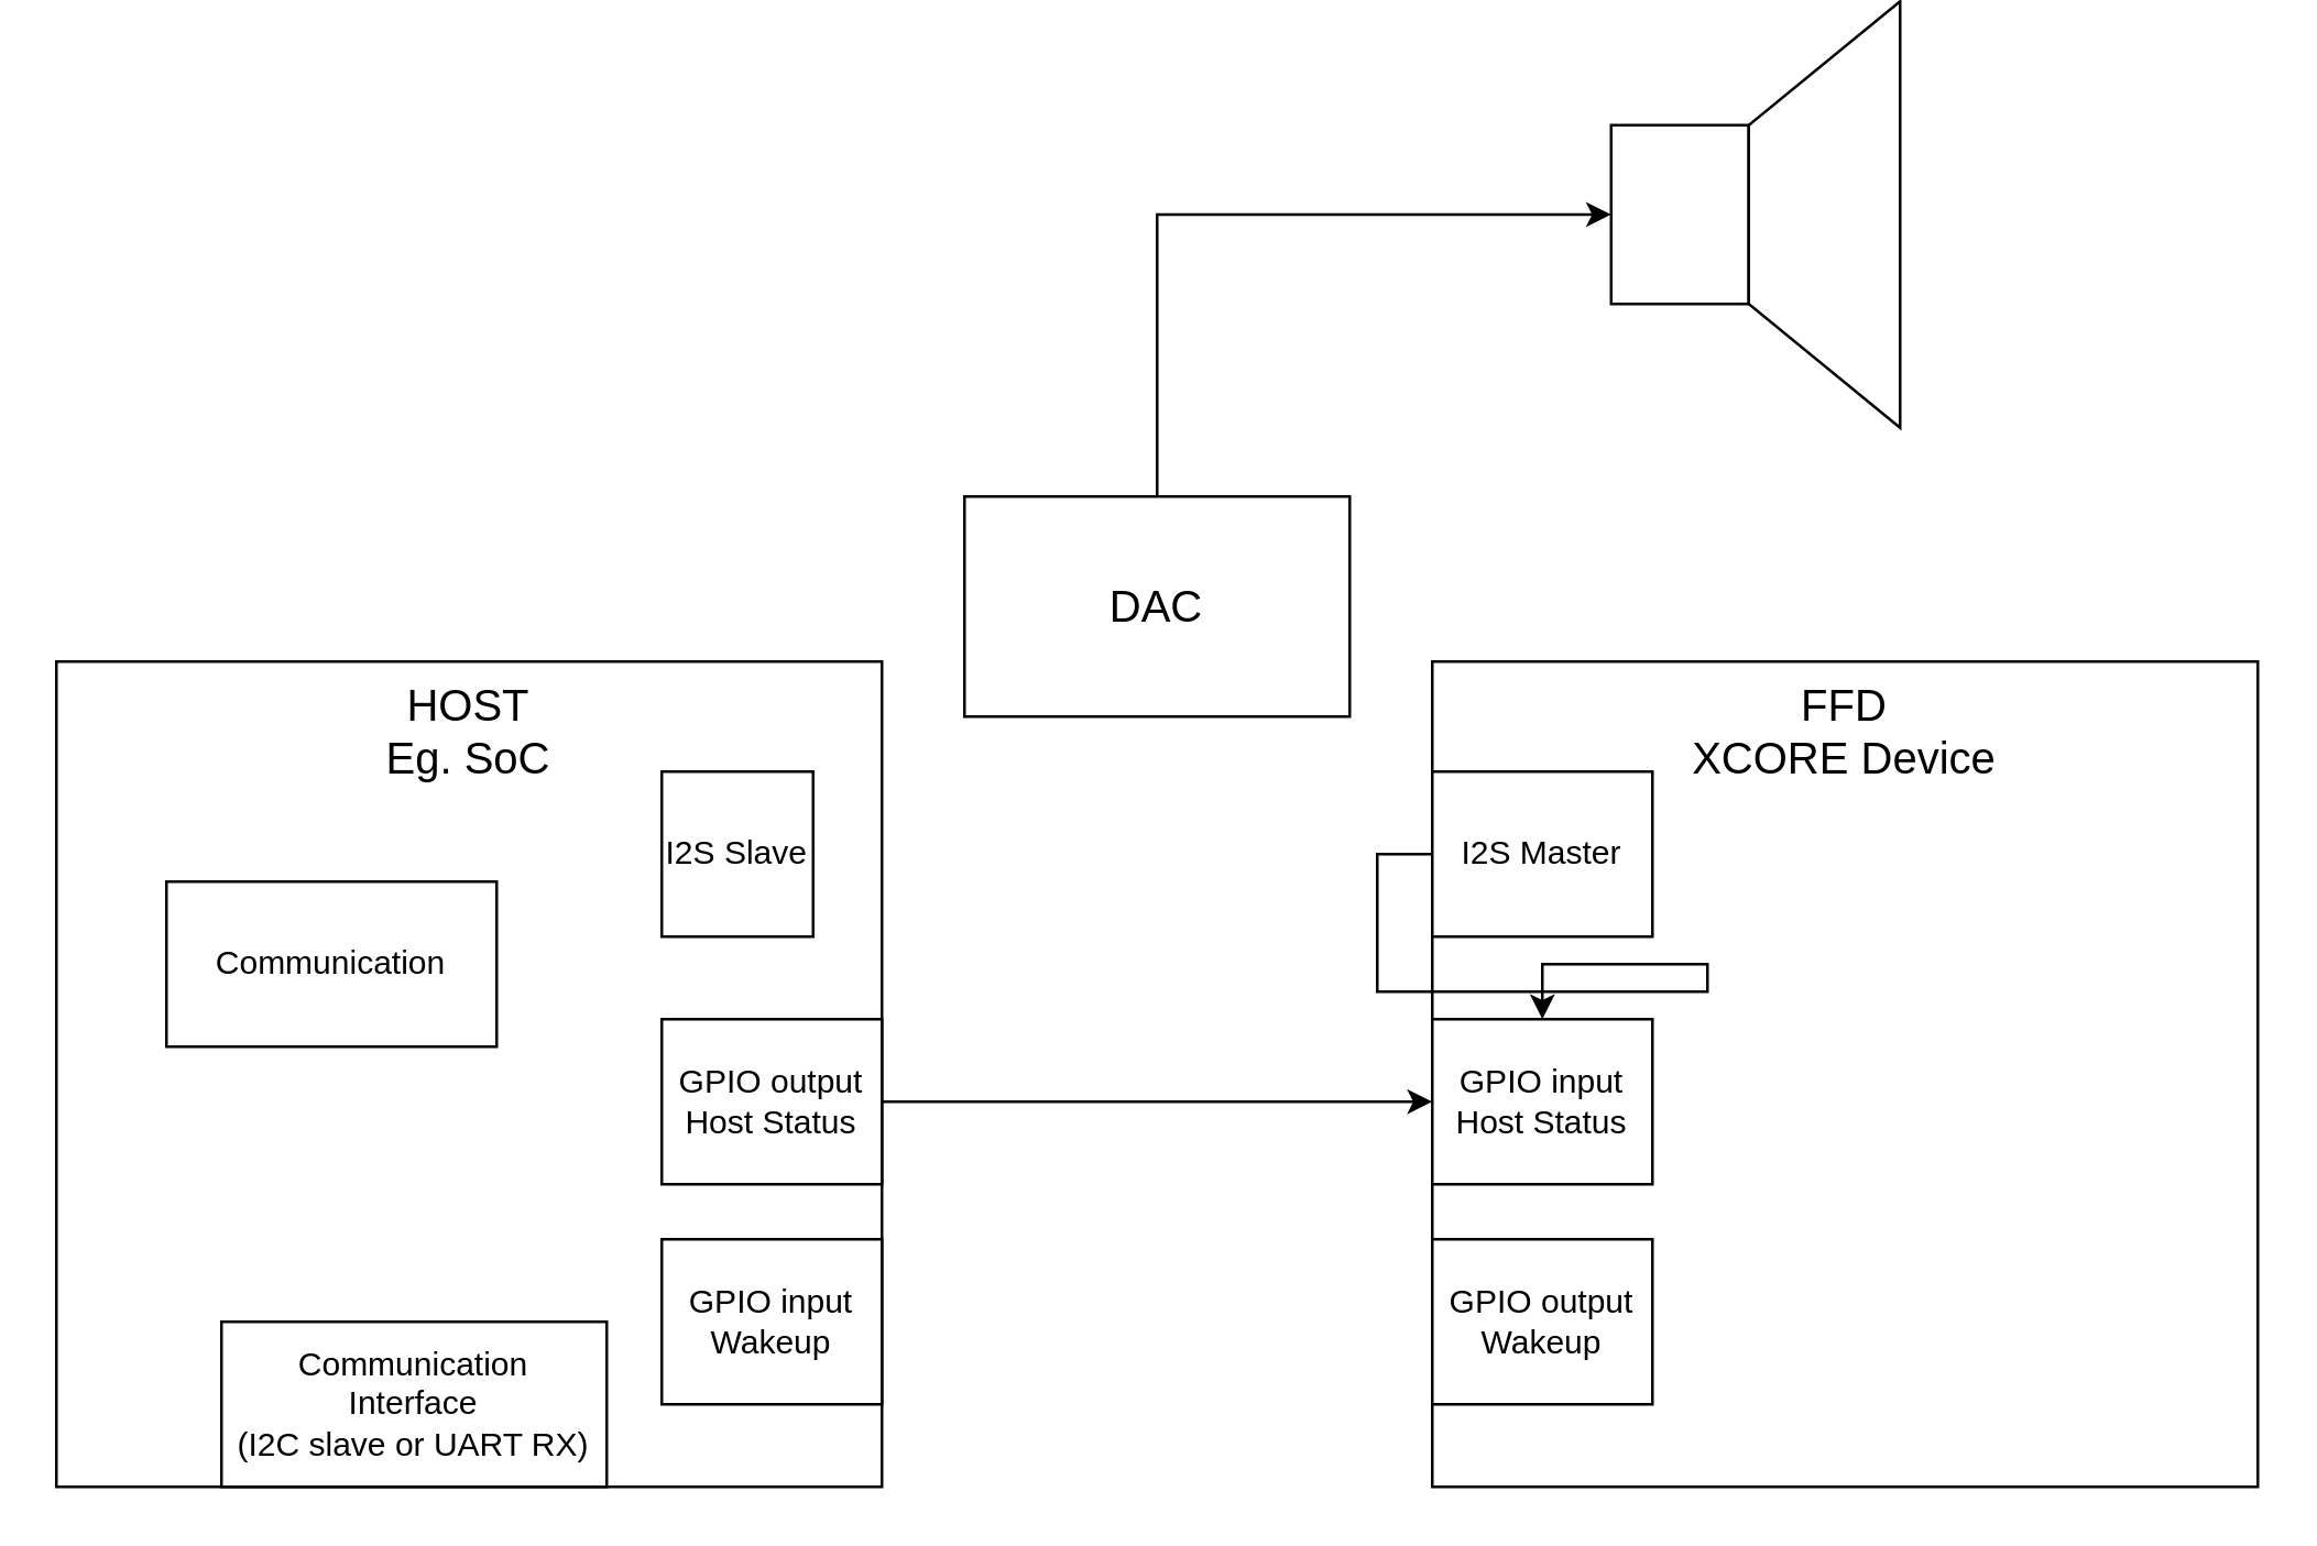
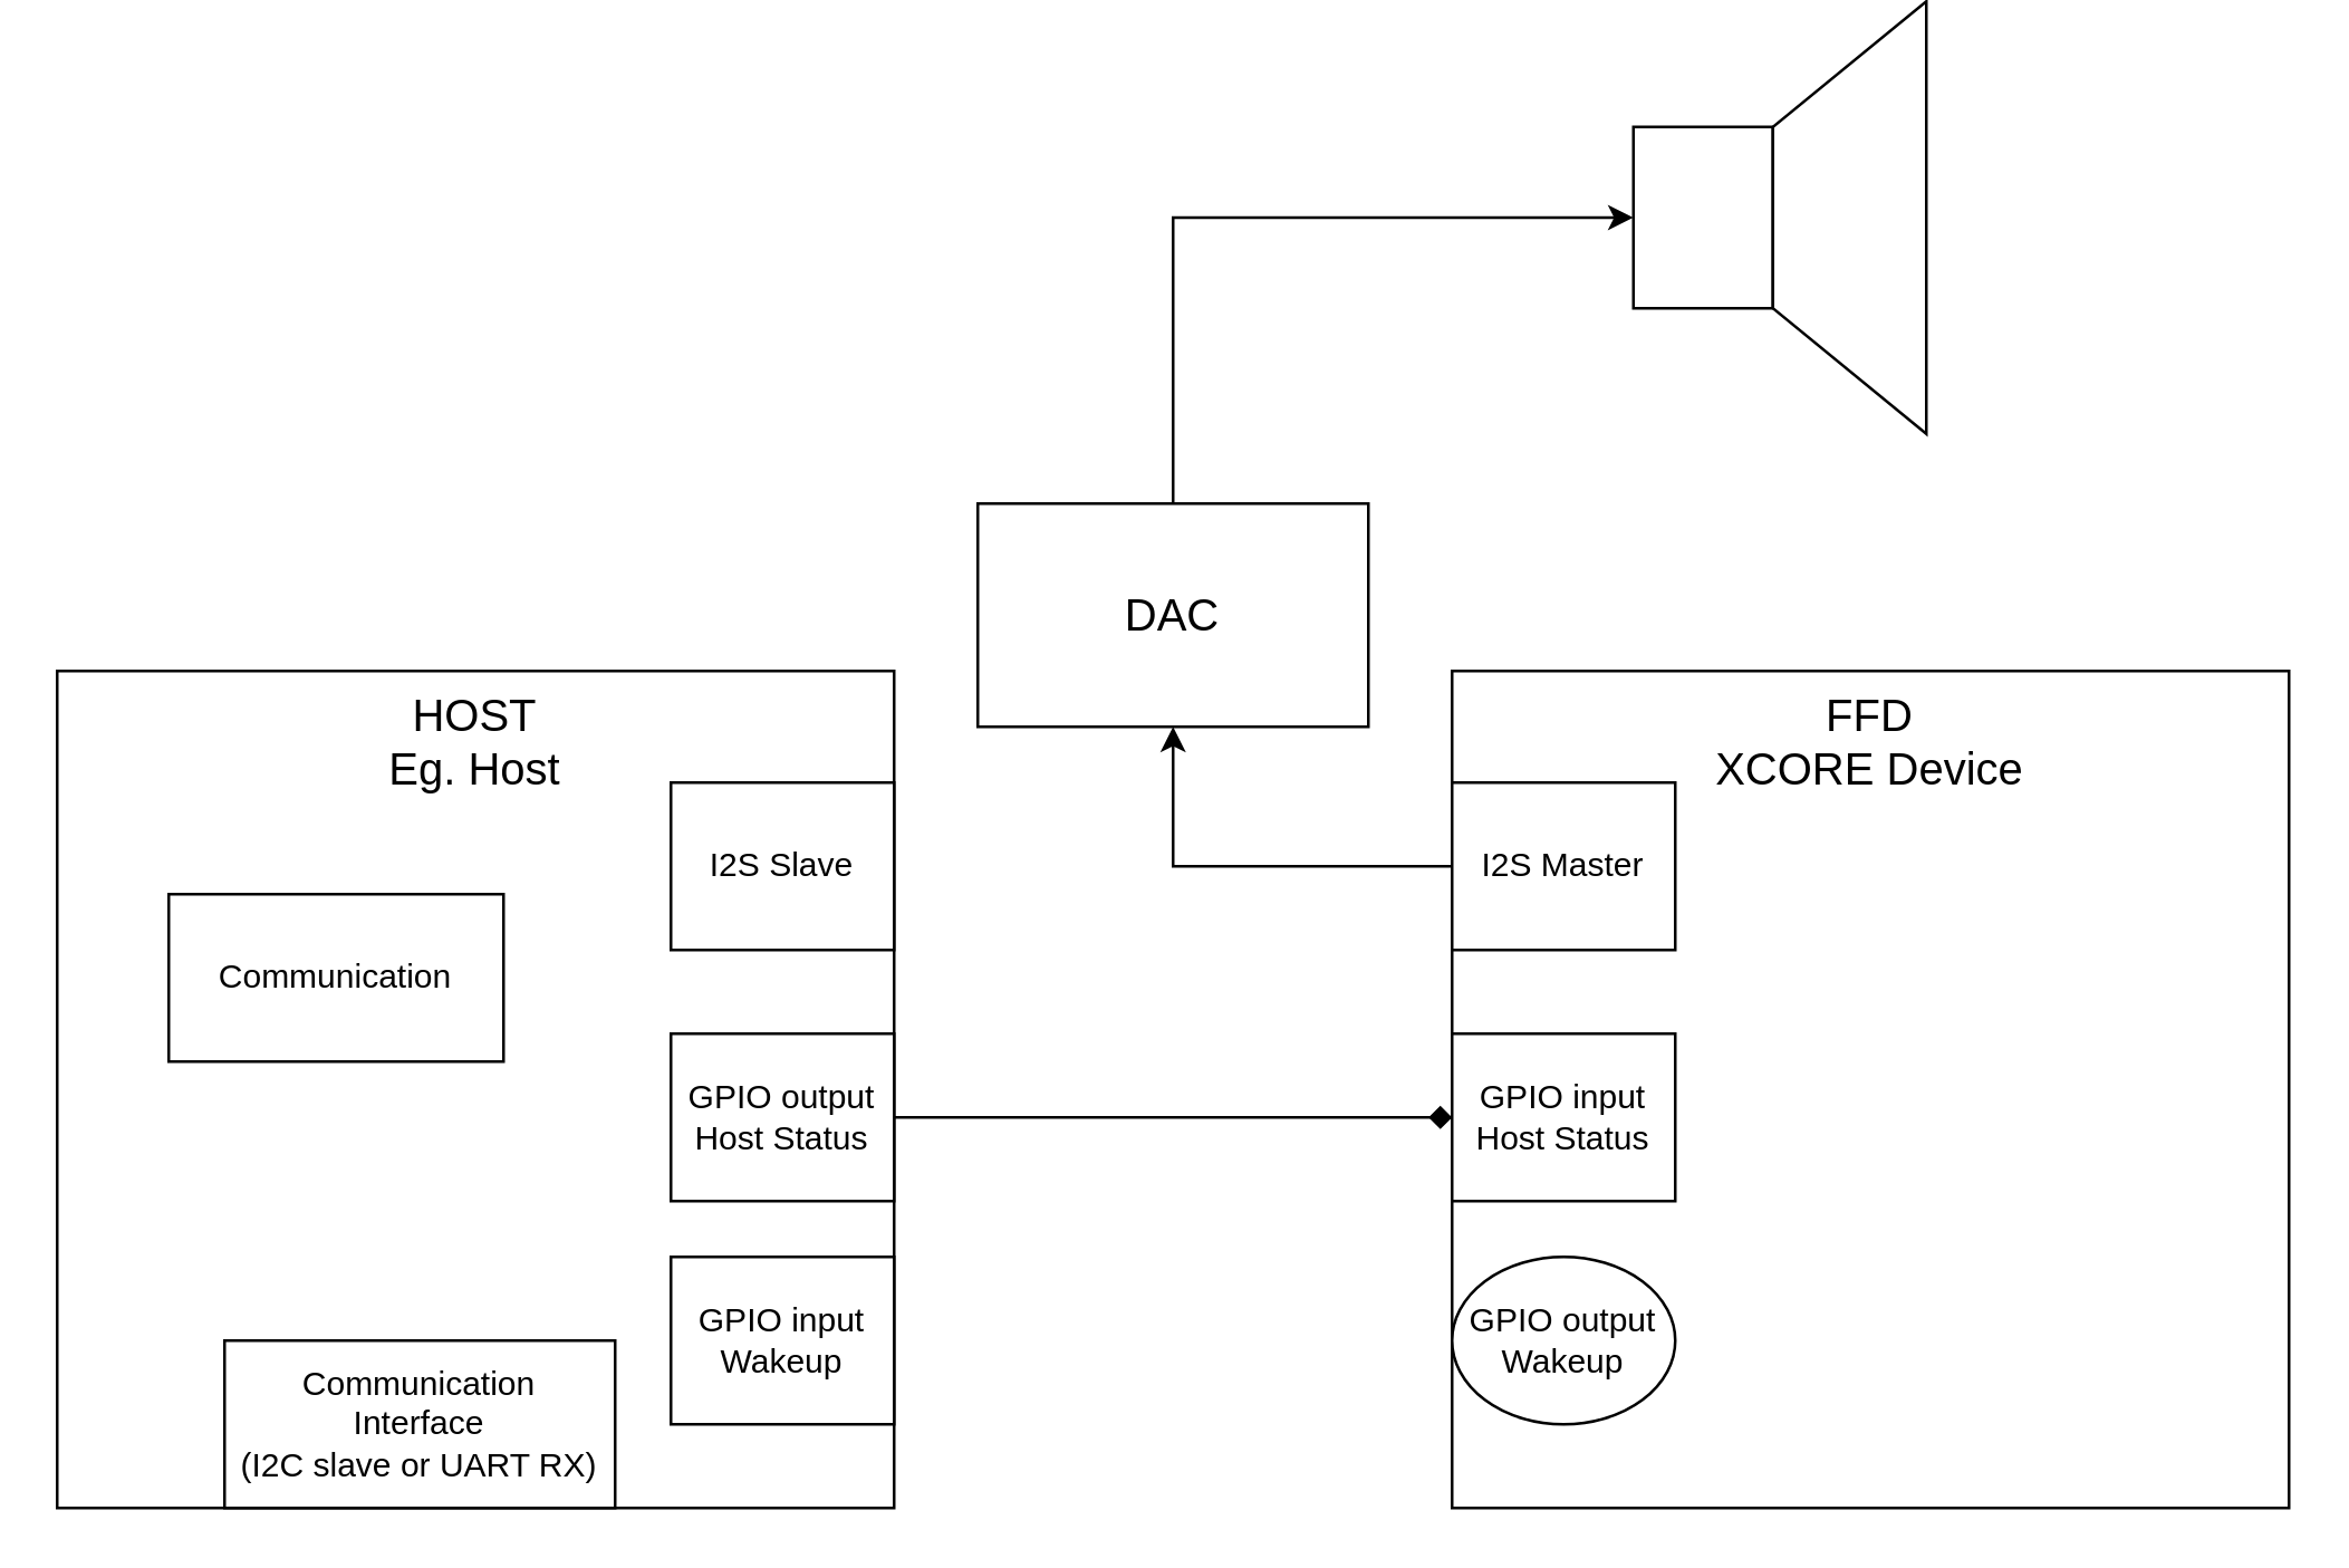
- <mxCell id="2" value="HOST&lt;br style=&quot;font-size: 16px;&quot;&gt;Eg. SoC" style="whiteSpace=wrap;html=1;aspect=fixed;verticalAlign=top;fontSize=16;" parent="1" vertex="1"><mxGeometry x="20" y="215" width="300" height="300" as="geometry" /></mxCell>
+ <mxCell id="2" value="HOST&lt;br style=&quot;font-size: 16px;&quot;&gt;Eg. Host" style="whiteSpace=wrap;html=1;aspect=fixed;verticalAlign=top;fontSize=16;" parent="1" vertex="1"><mxGeometry x="20" y="215" width="300" height="300" as="geometry" /></mxCell>
- <mxCell id="9" value="I2S Slave" style="rounded=0;whiteSpace=wrap;html=1;" parent="1" vertex="1"><mxGeometry x="240" y="255" width="55" height="60" as="geometry" /></mxCell>
+ <mxCell id="9" value="I2S Slave" style="rounded=0;whiteSpace=wrap;html=1;" parent="1" vertex="1"><mxGeometry x="240" y="255" width="80" height="60" as="geometry" /></mxCell>
- <mxCell id="14" style="edgeStyle=orthogonalEdgeStyle;rounded=0;orthogonalLoop=1;jettySize=auto;html=1;exitX=0;exitY=0.5;exitDx=0;exitDy=0;fontSize=16;" parent="1" source="15" target="16" edge="1"><mxGeometry relative="1" as="geometry" /></mxCell>
+ <mxCell id="14" style="edgeStyle=orthogonalEdgeStyle;rounded=0;orthogonalLoop=1;jettySize=auto;html=1;exitX=0;exitY=0.5;exitDx=0;exitDy=0;entryX=0.5;entryY=1;entryDx=0;entryDy=0;fontSize=16;" parent="1" source="15" target="11" edge="1"><mxGeometry relative="1" as="geometry" /></mxCell>
- <mxCell id="4" style="edgeStyle=orthogonalEdgeStyle;rounded=0;orthogonalLoop=1;jettySize=auto;html=1;exitX=1;exitY=0.5;exitDx=0;exitDy=0;entryX=0;entryY=0.5;entryDx=0;entryDy=0;fontSize=16;" parent="1" source="5" target="16" edge="1"><mxGeometry relative="1" as="geometry" /></mxCell>
+ <mxCell id="4" style="edgeStyle=orthogonalEdgeStyle;rounded=0;orthogonalLoop=1;jettySize=auto;html=1;exitX=1;exitY=0.5;exitDx=0;exitDy=0;entryX=0;entryY=0.5;entryDx=0;entryDy=0;fontSize=16;endArrow=diamond;" parent="1" source="5" target="16" edge="1"><mxGeometry relative="1" as="geometry" /></mxCell>
- <mxCell id="17" value="GPIO output&lt;br&gt;Wakeup" style="rounded=0;whiteSpace=wrap;html=1;" parent="1" vertex="1"><mxGeometry x="520" y="425" width="80" height="60" as="geometry" /></mxCell>
+ <mxCell id="17" value="GPIO output&lt;br&gt;Wakeup" style="ellipse;whiteSpace=wrap;html=1;" parent="1" vertex="1"><mxGeometry x="520" y="425" width="80" height="60" as="geometry" /></mxCell>
